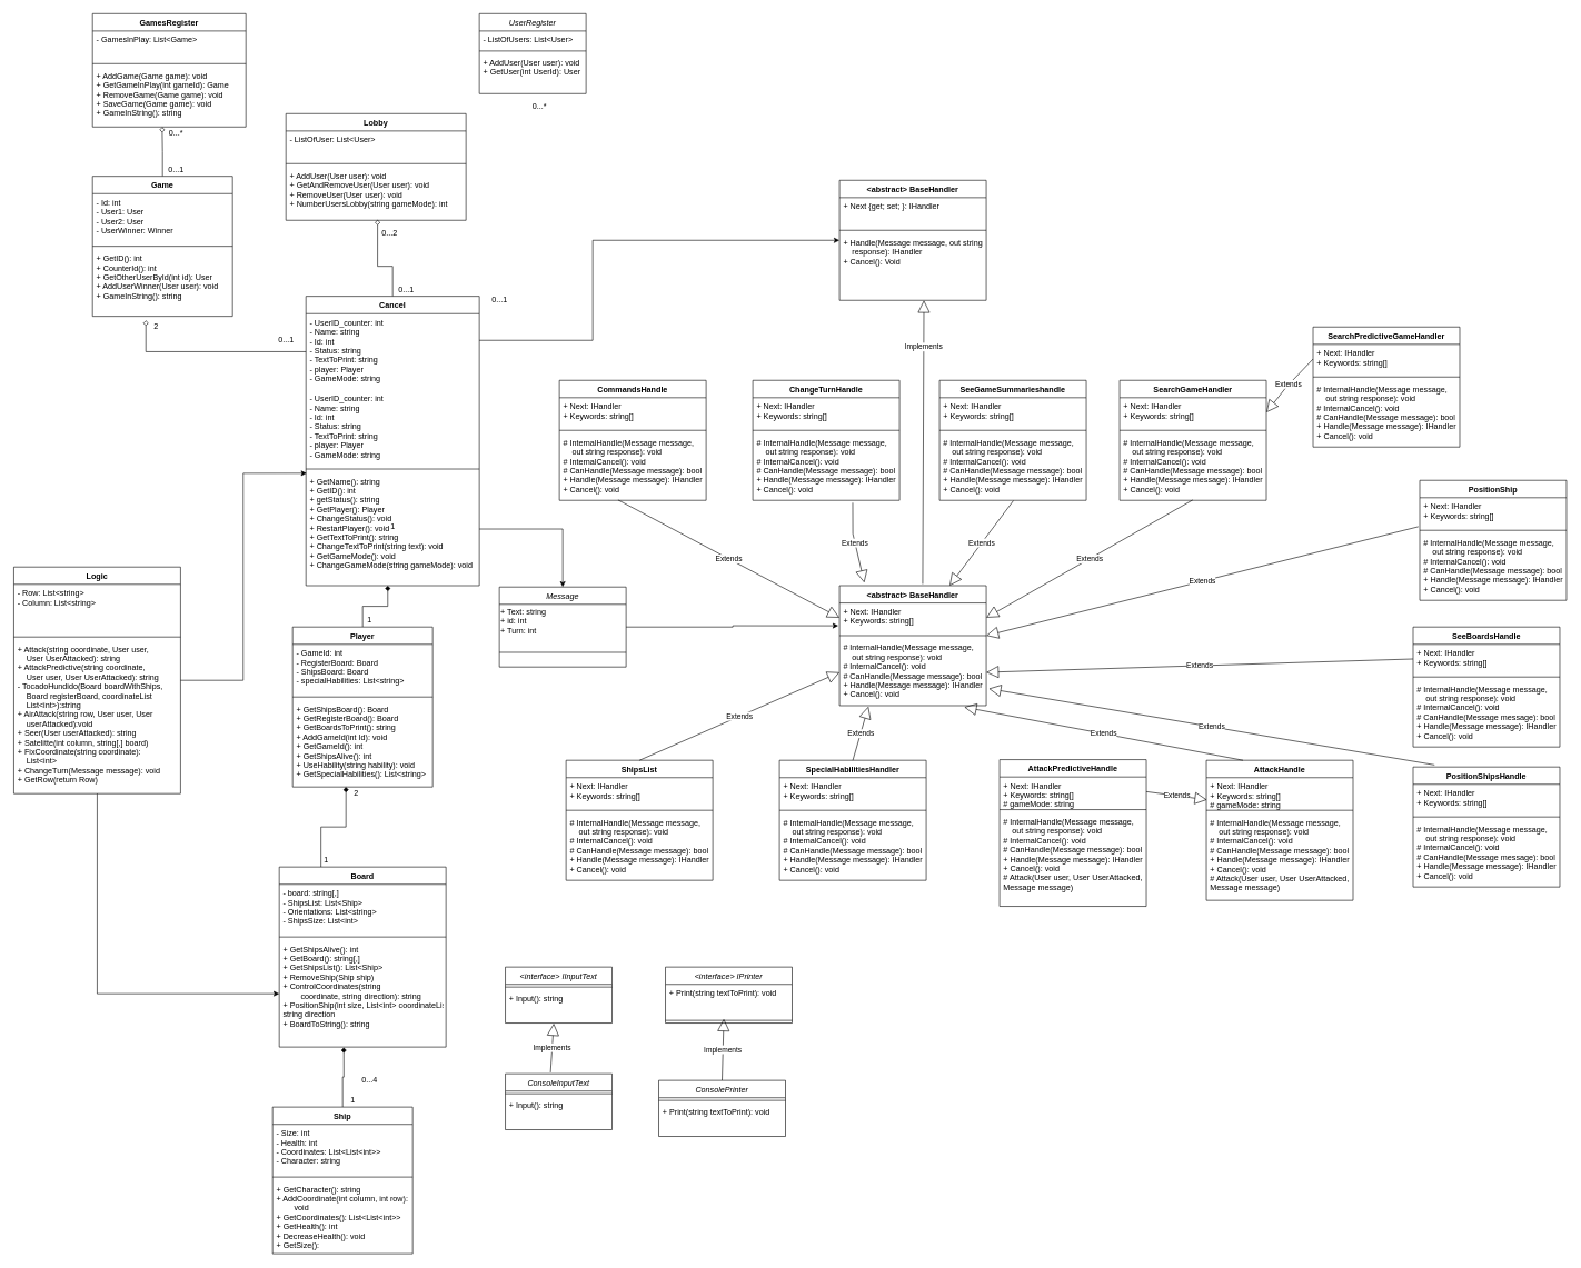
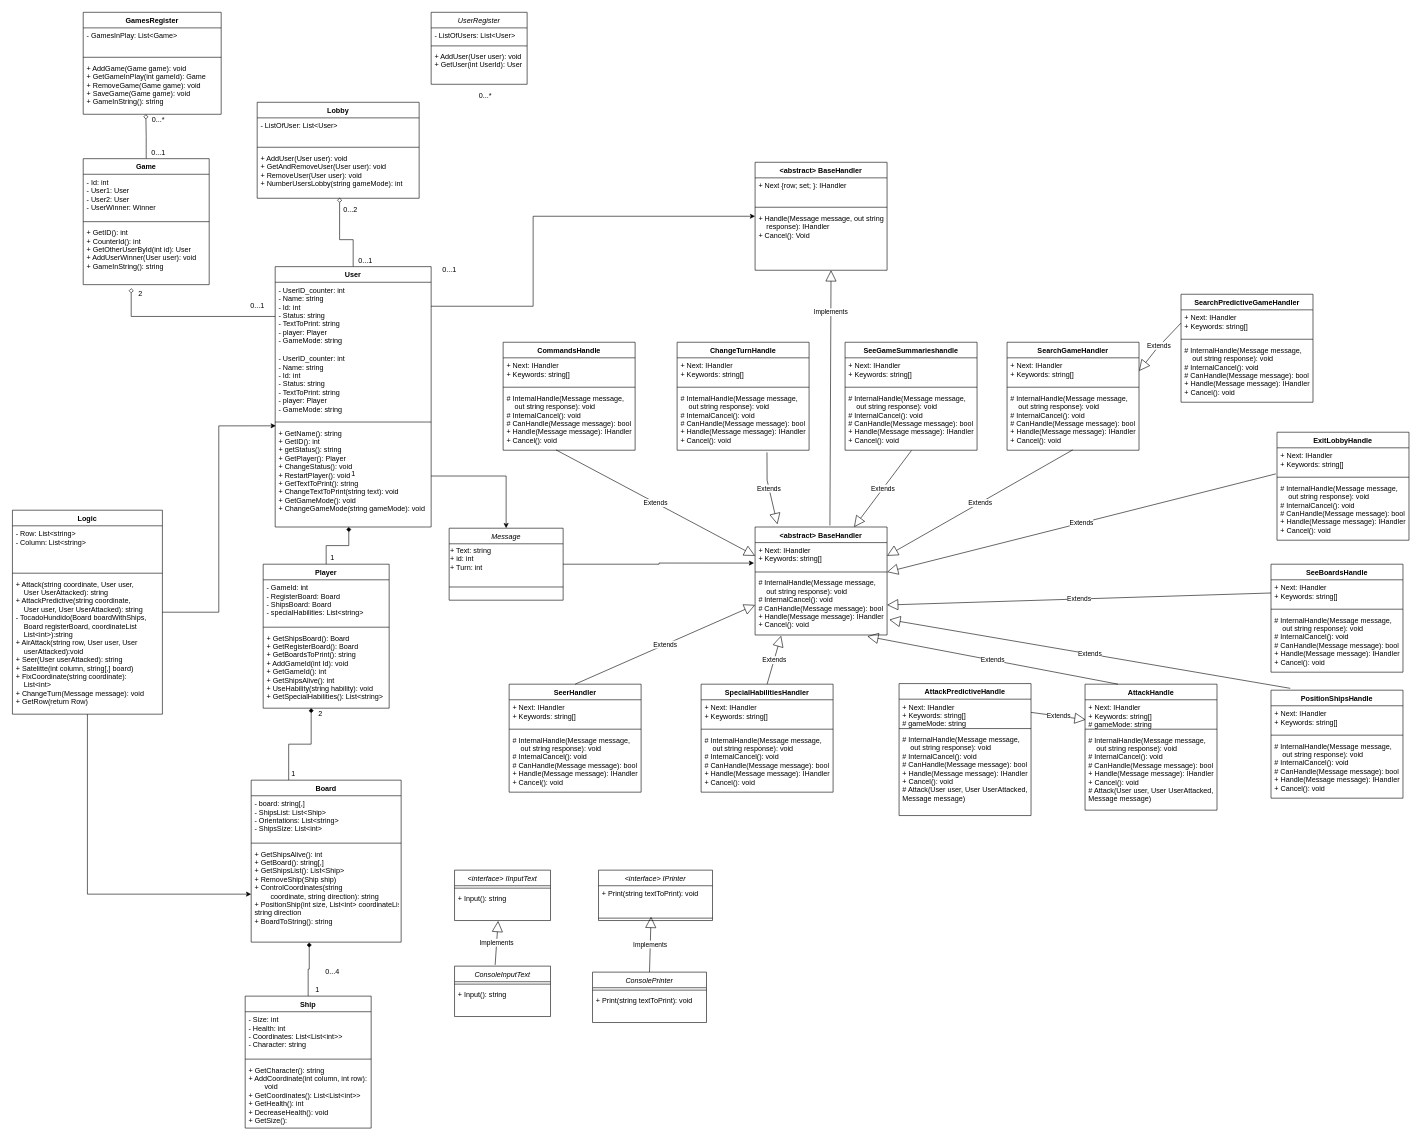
- <mxCell id="78" value="+ Next {get; set; }: IHandler&#10;" style="text;strokeColor=none;fillColor=none;align=left;verticalAlign=top;spacingLeft=4;spacingRight=4;overflow=hidden;rotatable=0;points=[[0,0.5],[1,0.5]];portConstraint=eastwest;" vertex="1" parent="77"><mxGeometry y="26" width="220" height="44" as="geometry" /></mxCell>
+ <mxCell id="78" value="+ Next {row; set; }: IHandler&#10;" style="text;strokeColor=none;fillColor=none;align=left;verticalAlign=top;spacingLeft=4;spacingRight=4;overflow=hidden;rotatable=0;points=[[0,0.5],[1,0.5]];portConstraint=eastwest;" vertex="1" parent="77"><mxGeometry y="26" width="220" height="44" as="geometry" /></mxCell>
- <mxCell id="8" value="Cancel" style="swimlane;fontStyle=1;align=center;verticalAlign=top;childLayout=stackLayout;horizontal=1;startSize=26;horizontalStack=0;resizeParent=1;resizeParentMax=0;resizeLast=0;collapsible=1;marginBottom=0;" parent="1" vertex="1"><mxGeometry x="458" y="444" width="260" height="434" as="geometry" /></mxCell>
+ <mxCell id="8" value="User" style="swimlane;fontStyle=1;align=center;verticalAlign=top;childLayout=stackLayout;horizontal=1;startSize=26;horizontalStack=0;resizeParent=1;resizeParentMax=0;resizeLast=0;collapsible=1;marginBottom=0;" parent="1" vertex="1"><mxGeometry x="458" y="444" width="260" height="434" as="geometry" /></mxCell>
- <mxCell id="101" value="PositionShip" style="swimlane;fontStyle=1;align=center;verticalAlign=top;childLayout=stackLayout;horizontal=1;startSize=26;horizontalStack=0;resizeParent=1;resizeParentMax=0;resizeLast=0;collapsible=1;marginBottom=0;" vertex="1" parent="1"><mxGeometry x="2128" y="720" width="220" height="180" as="geometry" /></mxCell>
+ <mxCell id="101" value="ExitLobbyHandle" style="swimlane;fontStyle=1;align=center;verticalAlign=top;childLayout=stackLayout;horizontal=1;startSize=26;horizontalStack=0;resizeParent=1;resizeParentMax=0;resizeLast=0;collapsible=1;marginBottom=0;" vertex="1" parent="1"><mxGeometry x="2128" y="720" width="220" height="180" as="geometry" /></mxCell>
- <mxCell id="131" value="ShipsList" style="swimlane;fontStyle=1;align=center;verticalAlign=top;childLayout=stackLayout;horizontal=1;startSize=26;horizontalStack=0;resizeParent=1;resizeParentMax=0;resizeLast=0;collapsible=1;marginBottom=0;" vertex="1" parent="1"><mxGeometry x="848" y="1140" width="220" height="180" as="geometry" /></mxCell>
+ <mxCell id="131" value="SeerHandler" style="swimlane;fontStyle=1;align=center;verticalAlign=top;childLayout=stackLayout;horizontal=1;startSize=26;horizontalStack=0;resizeParent=1;resizeParentMax=0;resizeLast=0;collapsible=1;marginBottom=0;" vertex="1" parent="1"><mxGeometry x="848" y="1140" width="220" height="180" as="geometry" /></mxCell>
